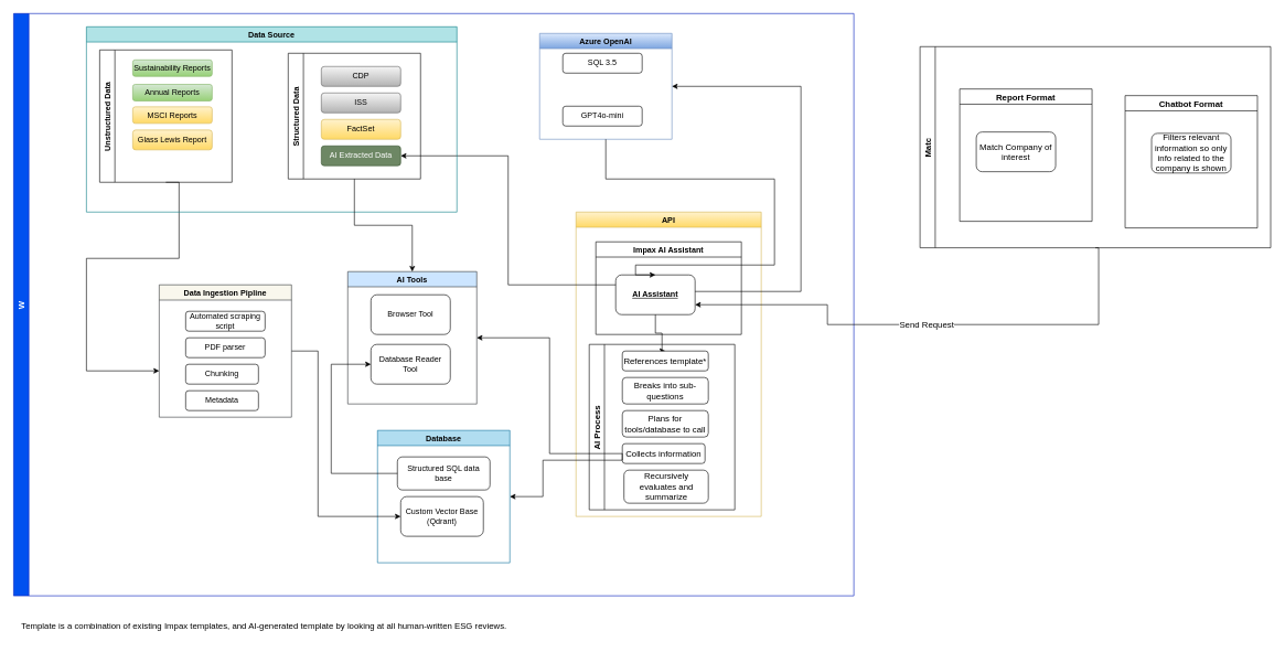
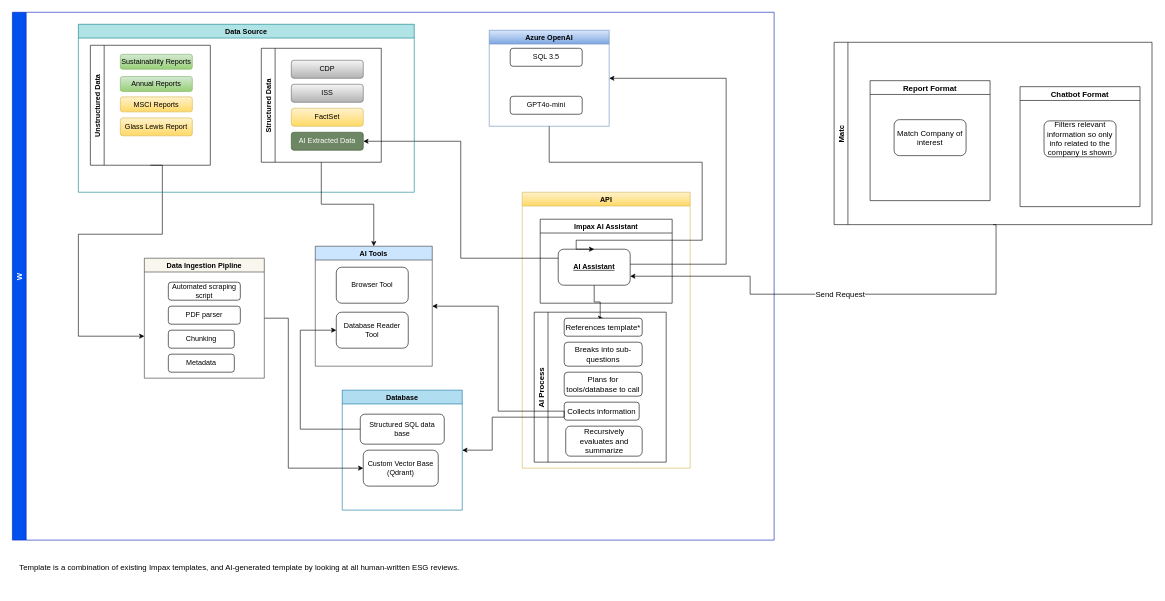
- <mxCell id="52" value="Match Company of interest" style="rounded=1;whiteSpace=wrap;html=1;fontSize=13;" vertex="1" parent="51"><mxGeometry x="25" y="65" width="120" height="60" as="geometry" /></mxCell>
+ <mxCell id="52" value="Match Company of interest" style="rounded=1;whiteSpace=wrap;html=1;fontSize=13;" vertex="1" parent="51"><mxGeometry x="40" y="65" width="120" height="60" as="geometry" /></mxCell>
